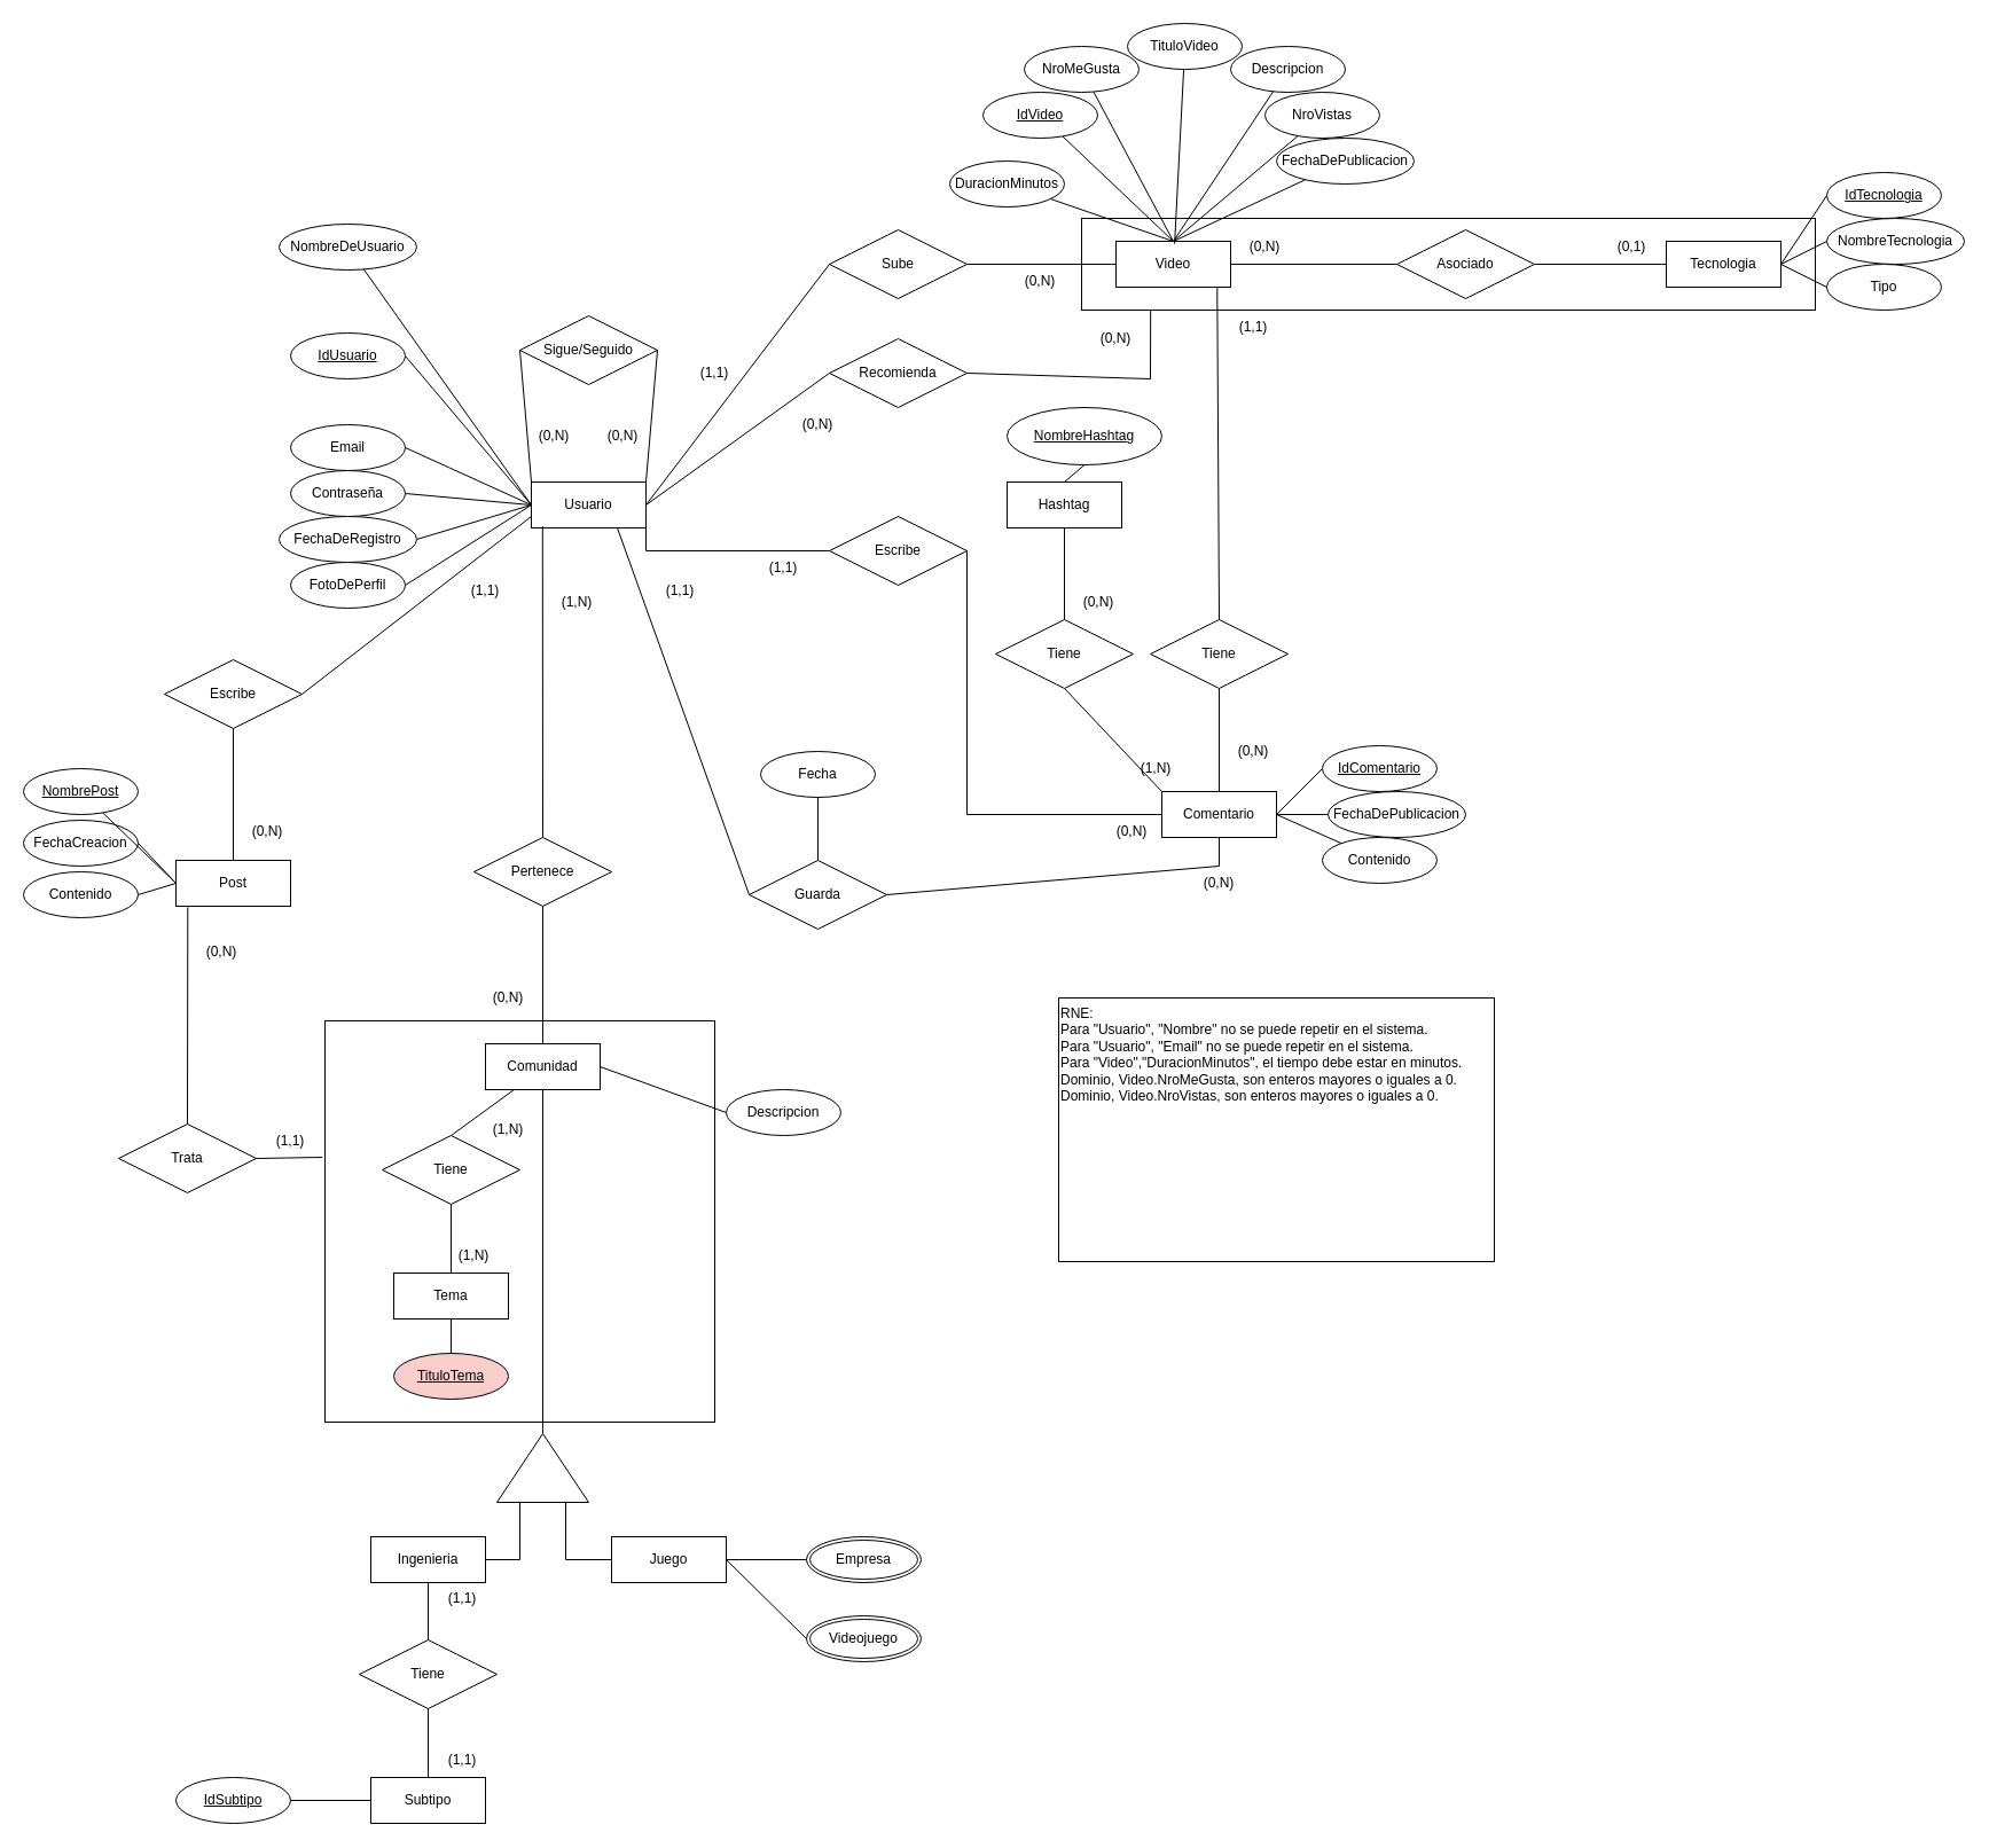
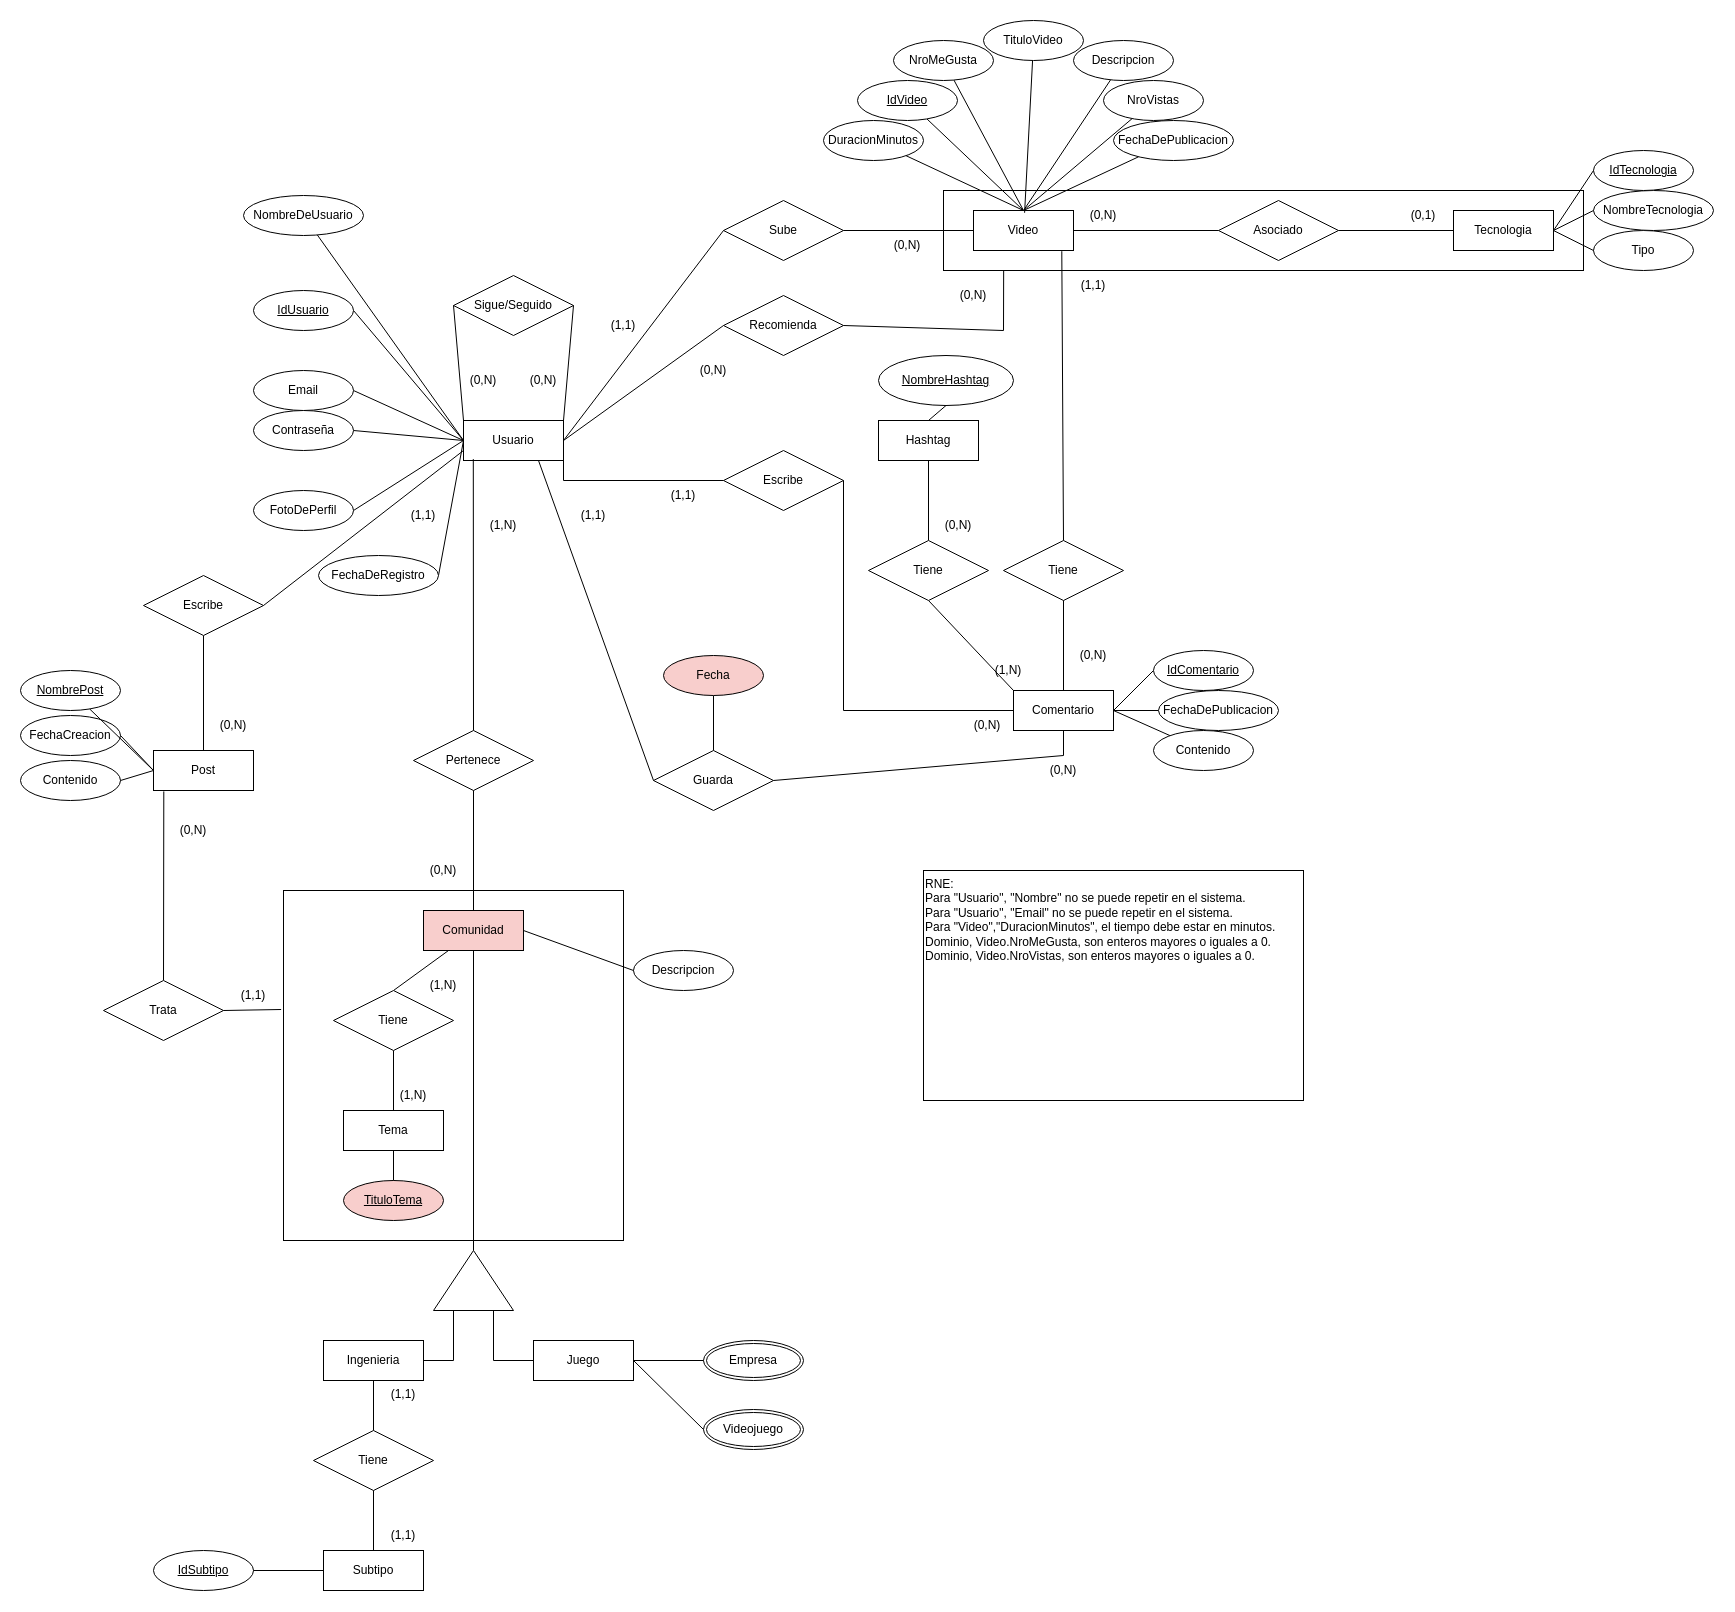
- <mxCell id="42" value="DuracionMinutos" style="ellipse;whiteSpace=wrap;html=1;align=center;" parent="1" vertex="1"><mxGeometry x="828" y="140" width="100" height="40" as="geometry" /></mxCell>
+ <mxCell id="42" value="DuracionMinutos" style="ellipse;whiteSpace=wrap;html=1;align=center;" parent="1" vertex="1"><mxGeometry x="823" y="120" width="100" height="40" as="geometry" /></mxCell>
- <mxCell id="25" value="FechaDeRegistro" style="ellipse;whiteSpace=wrap;html=1;align=center;" parent="1" vertex="1"><mxGeometry x="243" y="450" width="120" height="40" as="geometry" /></mxCell>
+ <mxCell id="25" value="FechaDeRegistro" style="ellipse;whiteSpace=wrap;html=1;align=center;" parent="1" vertex="1"><mxGeometry x="318" y="555" width="120" height="40" as="geometry" /></mxCell>
- <mxCell id="108" value="Fecha" style="ellipse;whiteSpace=wrap;html=1;align=center;" parent="1" vertex="1"><mxGeometry x="663" y="655" width="100" height="40" as="geometry" /></mxCell>
+ <mxCell id="108" value="Fecha" style="ellipse;whiteSpace=wrap;html=1;align=center;fillColor=#f8cecc;" parent="1" vertex="1"><mxGeometry x="663" y="655" width="100" height="40" as="geometry" /></mxCell>
- <mxCell id="80" value="Comunidad" style="whiteSpace=wrap;html=1;align=center;" parent="1" vertex="1"><mxGeometry x="423" y="910" width="100" height="40" as="geometry" /></mxCell>
+ <mxCell id="80" value="Comunidad" style="whiteSpace=wrap;html=1;align=center;fillColor=#f8cecc;" parent="1" vertex="1"><mxGeometry x="423" y="910" width="100" height="40" as="geometry" /></mxCell>
